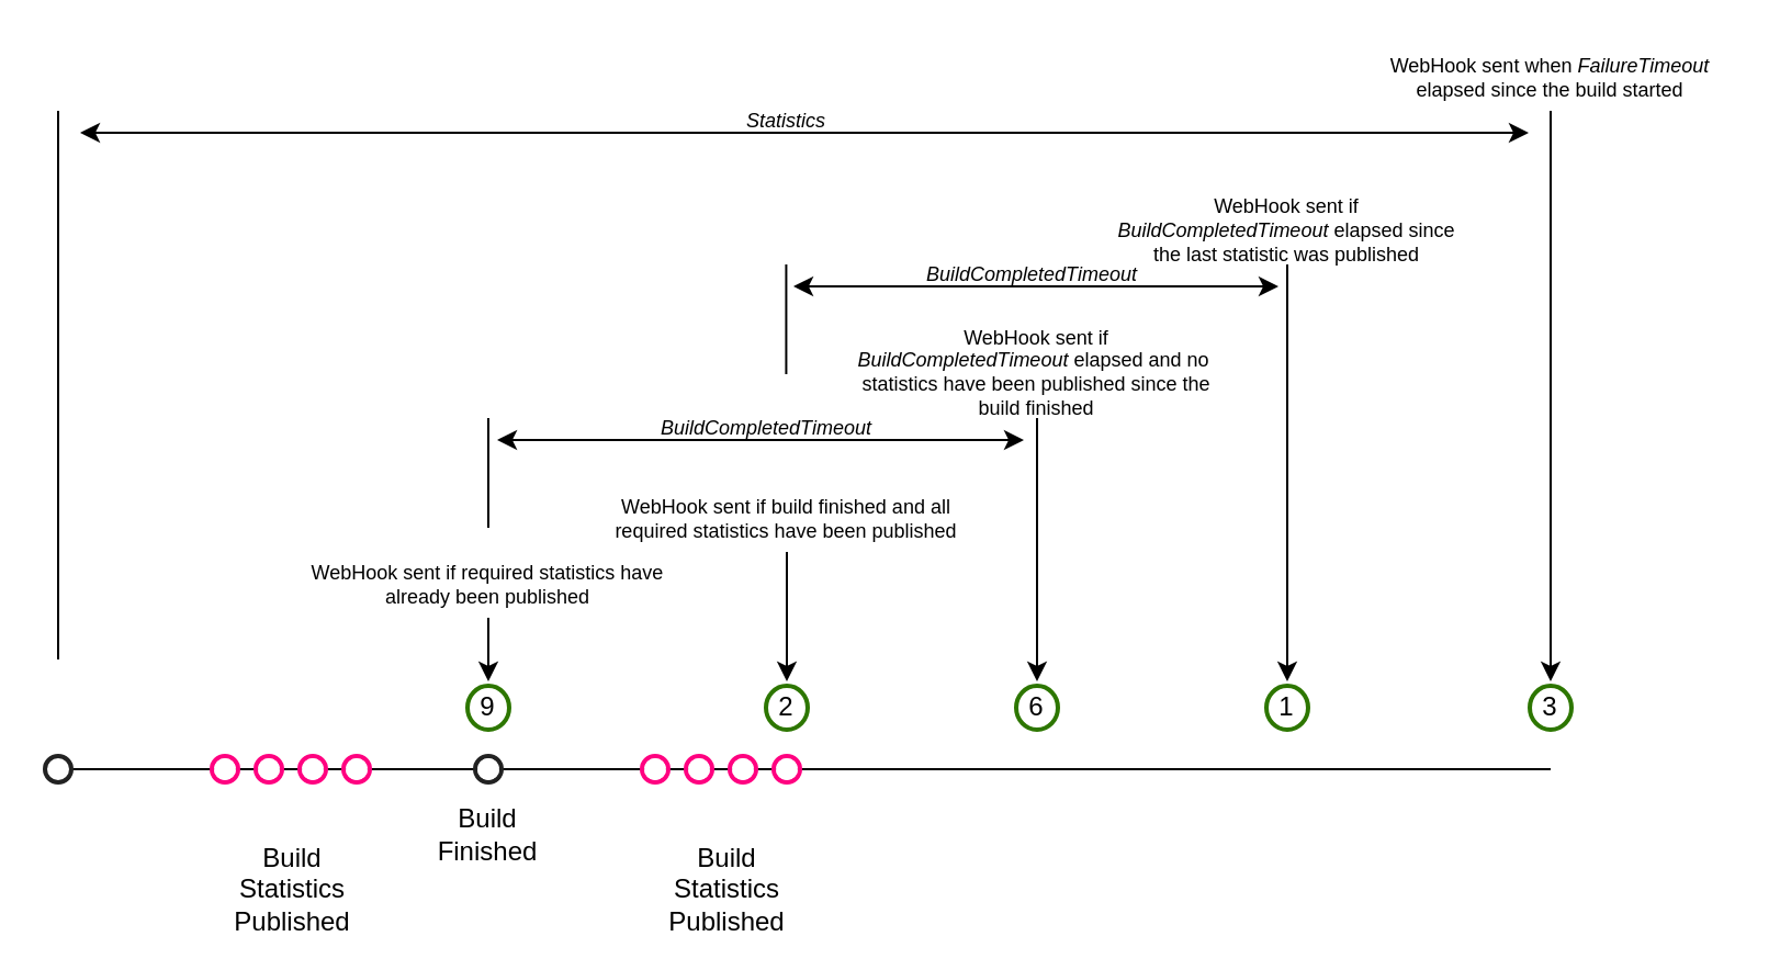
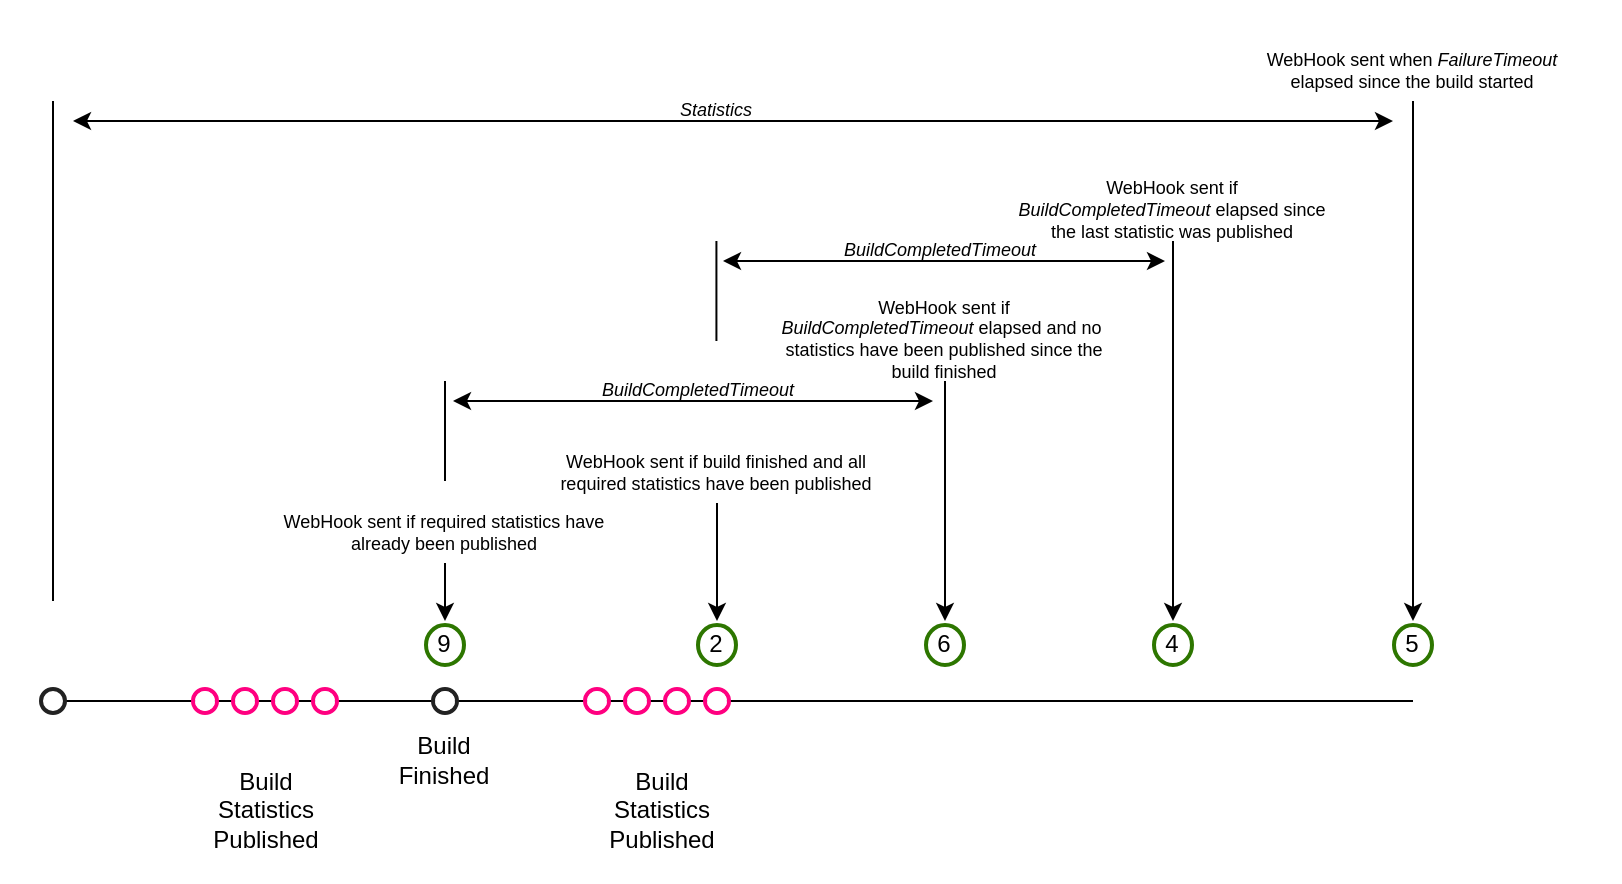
- <mxCell id="55" value="1" style="text;html=1;align=center;verticalAlign=middle;whiteSpace=wrap;rounded=0;" vertex="1" parent="1"><mxGeometry x="556" y="307" width="60" height="30" as="geometry" /></mxCell>
+ <mxCell id="55" value="4" style="text;html=1;align=center;verticalAlign=middle;whiteSpace=wrap;rounded=0;" vertex="1" parent="1"><mxGeometry x="556" y="307" width="60" height="30" as="geometry" /></mxCell>
- <mxCell id="57" value="3" style="text;html=1;align=center;verticalAlign=middle;whiteSpace=wrap;rounded=0;" vertex="1" parent="1"><mxGeometry x="676" y="307" width="60" height="30" as="geometry" /></mxCell>
+ <mxCell id="57" value="5" style="text;html=1;align=center;verticalAlign=middle;whiteSpace=wrap;rounded=0;" vertex="1" parent="1"><mxGeometry x="676" y="307" width="60" height="30" as="geometry" /></mxCell>
